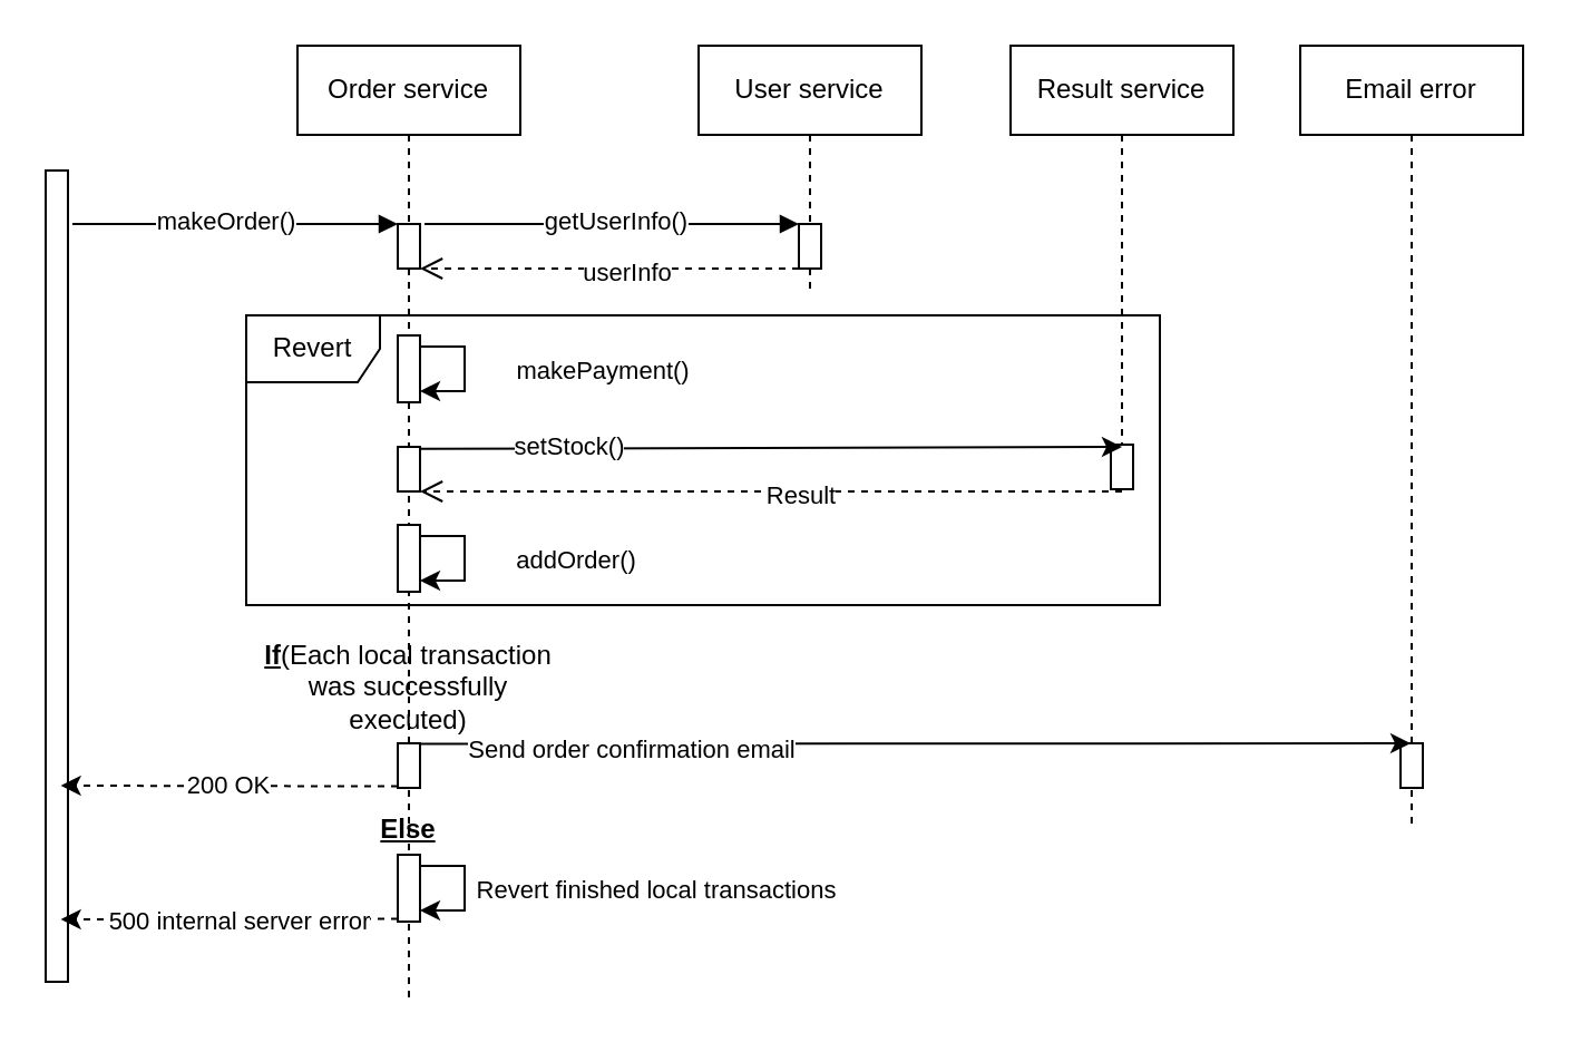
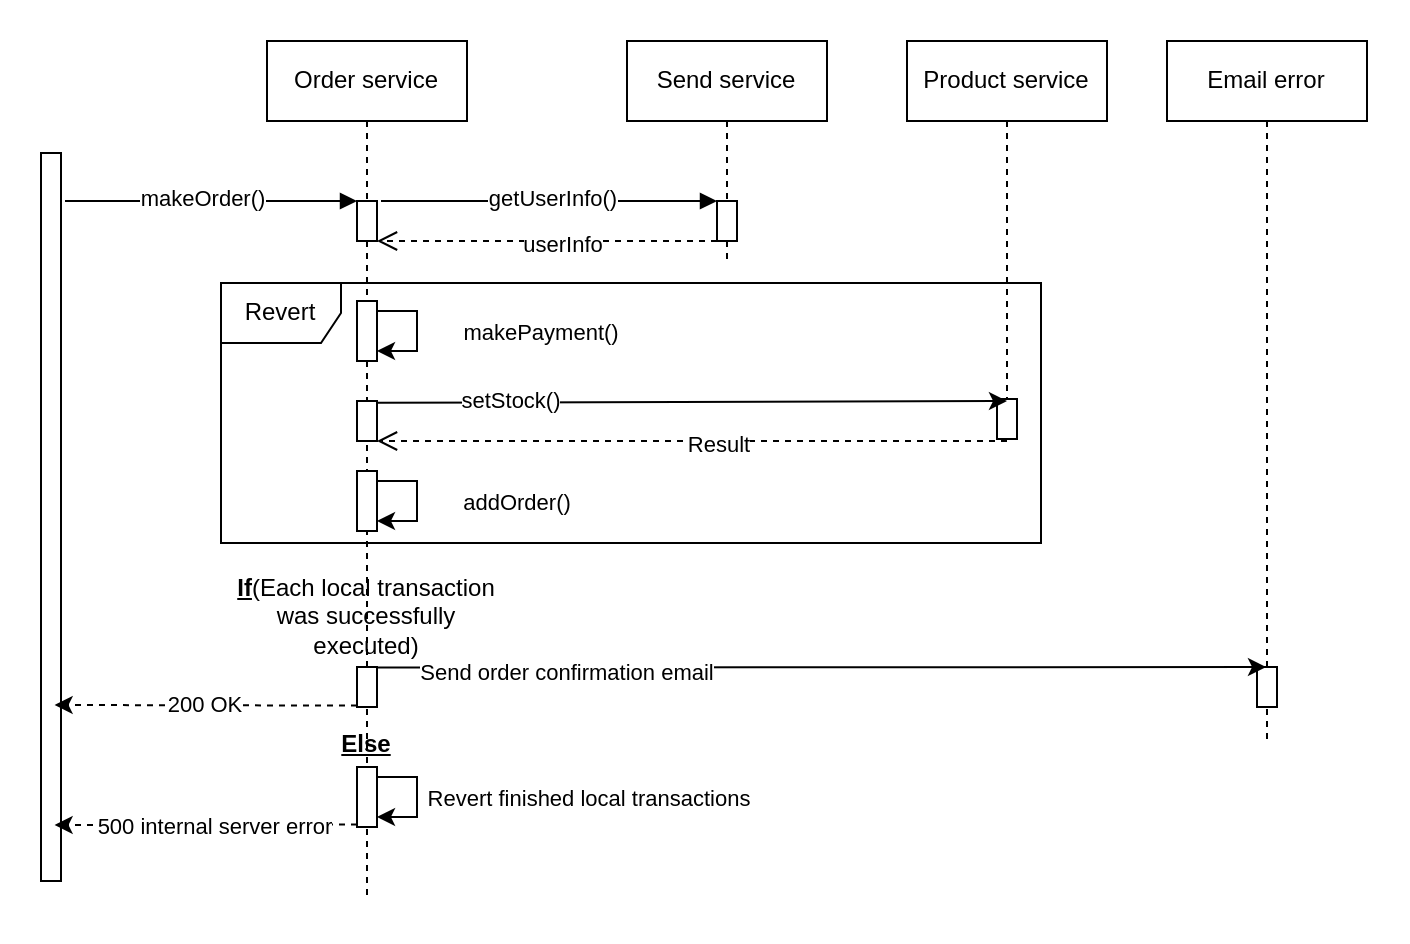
- <mxCell id="15" value="User service" style="shape=umlLifeline;perimeter=lifelinePerimeter;whiteSpace=wrap;html=1;container=0;dropTarget=0;collapsible=0;recursiveResize=0;outlineConnect=0;portConstraint=eastwest;newEdgeStyle={&quot;edgeStyle&quot;:&quot;elbowEdgeStyle&quot;,&quot;elbow&quot;:&quot;vertical&quot;,&quot;curved&quot;:0,&quot;rounded&quot;:0};" parent="1" vertex="1"><mxGeometry x="313" y="20" width="100" height="110" as="geometry" /></mxCell>
+ <mxCell id="15" value="Send service" style="shape=umlLifeline;perimeter=lifelinePerimeter;whiteSpace=wrap;html=1;container=0;dropTarget=0;collapsible=0;recursiveResize=0;outlineConnect=0;portConstraint=eastwest;newEdgeStyle={&quot;edgeStyle&quot;:&quot;elbowEdgeStyle&quot;,&quot;elbow&quot;:&quot;vertical&quot;,&quot;curved&quot;:0,&quot;rounded&quot;:0};" parent="1" vertex="1"><mxGeometry x="313" y="20" width="100" height="110" as="geometry" /></mxCell>
- <mxCell id="17" value="Result service" style="shape=umlLifeline;perimeter=lifelinePerimeter;whiteSpace=wrap;html=1;container=0;dropTarget=0;collapsible=0;recursiveResize=0;outlineConnect=0;portConstraint=eastwest;newEdgeStyle={&quot;edgeStyle&quot;:&quot;elbowEdgeStyle&quot;,&quot;elbow&quot;:&quot;vertical&quot;,&quot;curved&quot;:0,&quot;rounded&quot;:0};" parent="1" vertex="1"><mxGeometry x="453" y="20" width="100" height="200" as="geometry" /></mxCell>
+ <mxCell id="17" value="Product service" style="shape=umlLifeline;perimeter=lifelinePerimeter;whiteSpace=wrap;html=1;container=0;dropTarget=0;collapsible=0;recursiveResize=0;outlineConnect=0;portConstraint=eastwest;newEdgeStyle={&quot;edgeStyle&quot;:&quot;elbowEdgeStyle&quot;,&quot;elbow&quot;:&quot;vertical&quot;,&quot;curved&quot;:0,&quot;rounded&quot;:0};" parent="1" vertex="1"><mxGeometry x="453" y="20" width="100" height="200" as="geometry" /></mxCell>
